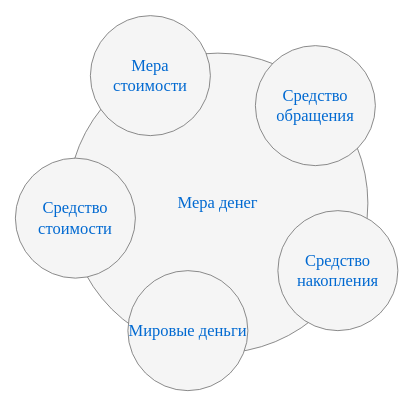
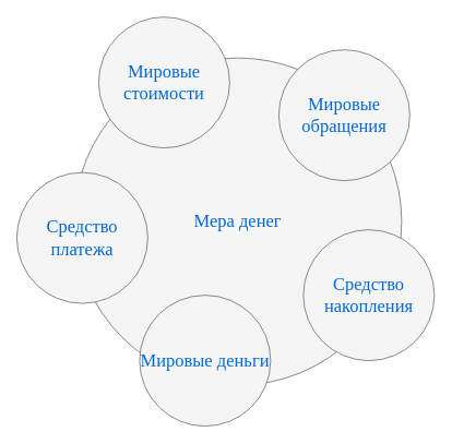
- <mxCell id="3" value="Мера&lt;br&gt;стоимости" style="ellipse;whiteSpace=wrap;html=1;rounded=0;shadow=0;dashed=0;comic=0;fontFamily=Verdana;fontSize=22;fontColor=#0069D1;fillColor=#f5f5f5;strokeColor=#666666;" parent="1" vertex="1"><mxGeometry x="120" y="20" width="160" height="160" as="geometry" /></mxCell>
+ <mxCell id="3" value="Мировые&lt;br&gt;стоимости" style="ellipse;whiteSpace=wrap;html=1;rounded=0;shadow=0;dashed=0;comic=0;fontFamily=Verdana;fontSize=22;fontColor=#0069D1;fillColor=#f5f5f5;strokeColor=#666666;" parent="1" vertex="1"><mxGeometry x="120" y="20" width="160" height="160" as="geometry" /></mxCell>
- <mxCell id="5" value="Средство&lt;br&gt;обращения" style="ellipse;whiteSpace=wrap;html=1;rounded=0;shadow=0;dashed=0;comic=0;fontFamily=Verdana;fontSize=22;fontColor=#0069D1;fillColor=#f5f5f5;strokeColor=#666666;" parent="1" vertex="1"><mxGeometry x="340" y="60" width="160" height="160" as="geometry" /></mxCell>
+ <mxCell id="5" value="Мировые&lt;br&gt;обращения" style="ellipse;whiteSpace=wrap;html=1;rounded=0;shadow=0;dashed=0;comic=0;fontFamily=Verdana;fontSize=22;fontColor=#0069D1;fillColor=#f5f5f5;strokeColor=#666666;" parent="1" vertex="1"><mxGeometry x="340" y="60" width="160" height="160" as="geometry" /></mxCell>
- <mxCell id="6" value="Средство&lt;br&gt;стоимости" style="ellipse;whiteSpace=wrap;html=1;rounded=0;shadow=0;dashed=0;comic=0;fontFamily=Verdana;fontSize=22;fontColor=#0069D1;fillColor=#f5f5f5;strokeColor=#666666;" parent="1" vertex="1"><mxGeometry x="20" y="210" width="160" height="160" as="geometry" /></mxCell>
+ <mxCell id="6" value="Средство&lt;br&gt;платежа" style="ellipse;whiteSpace=wrap;html=1;rounded=0;shadow=0;dashed=0;comic=0;fontFamily=Verdana;fontSize=22;fontColor=#0069D1;fillColor=#f5f5f5;strokeColor=#666666;" parent="1" vertex="1"><mxGeometry x="20" y="210" width="160" height="160" as="geometry" /></mxCell>
